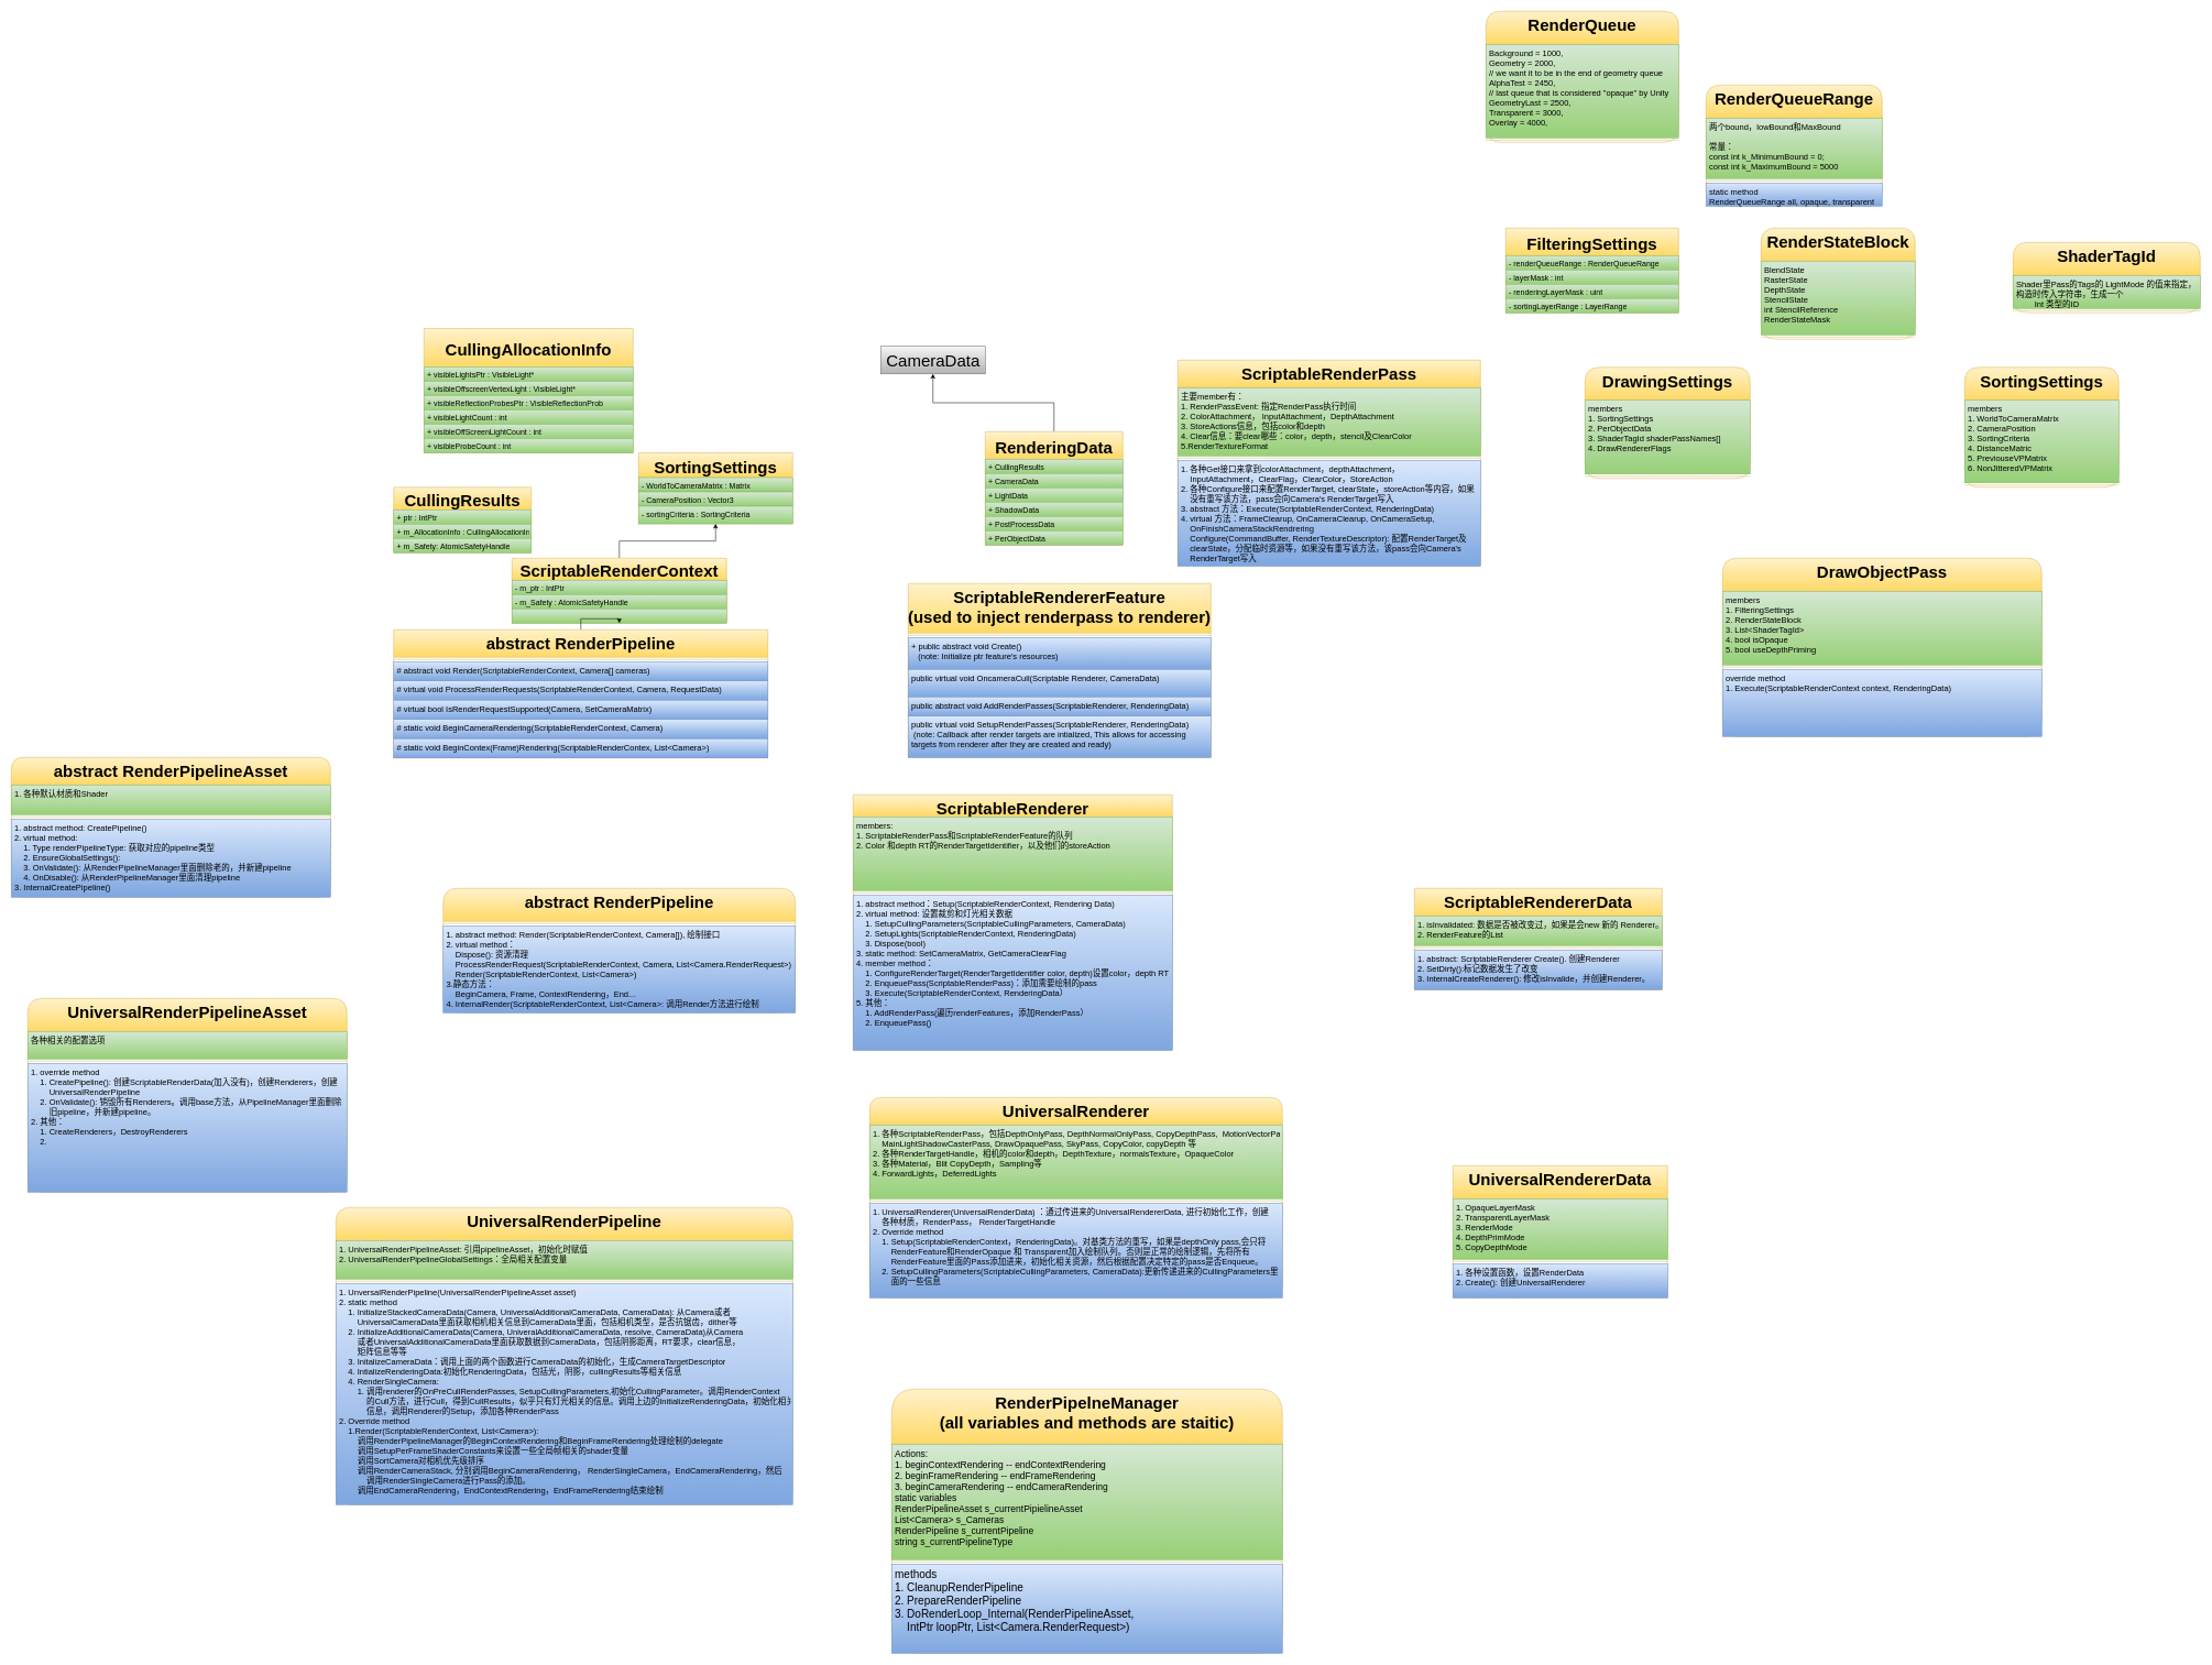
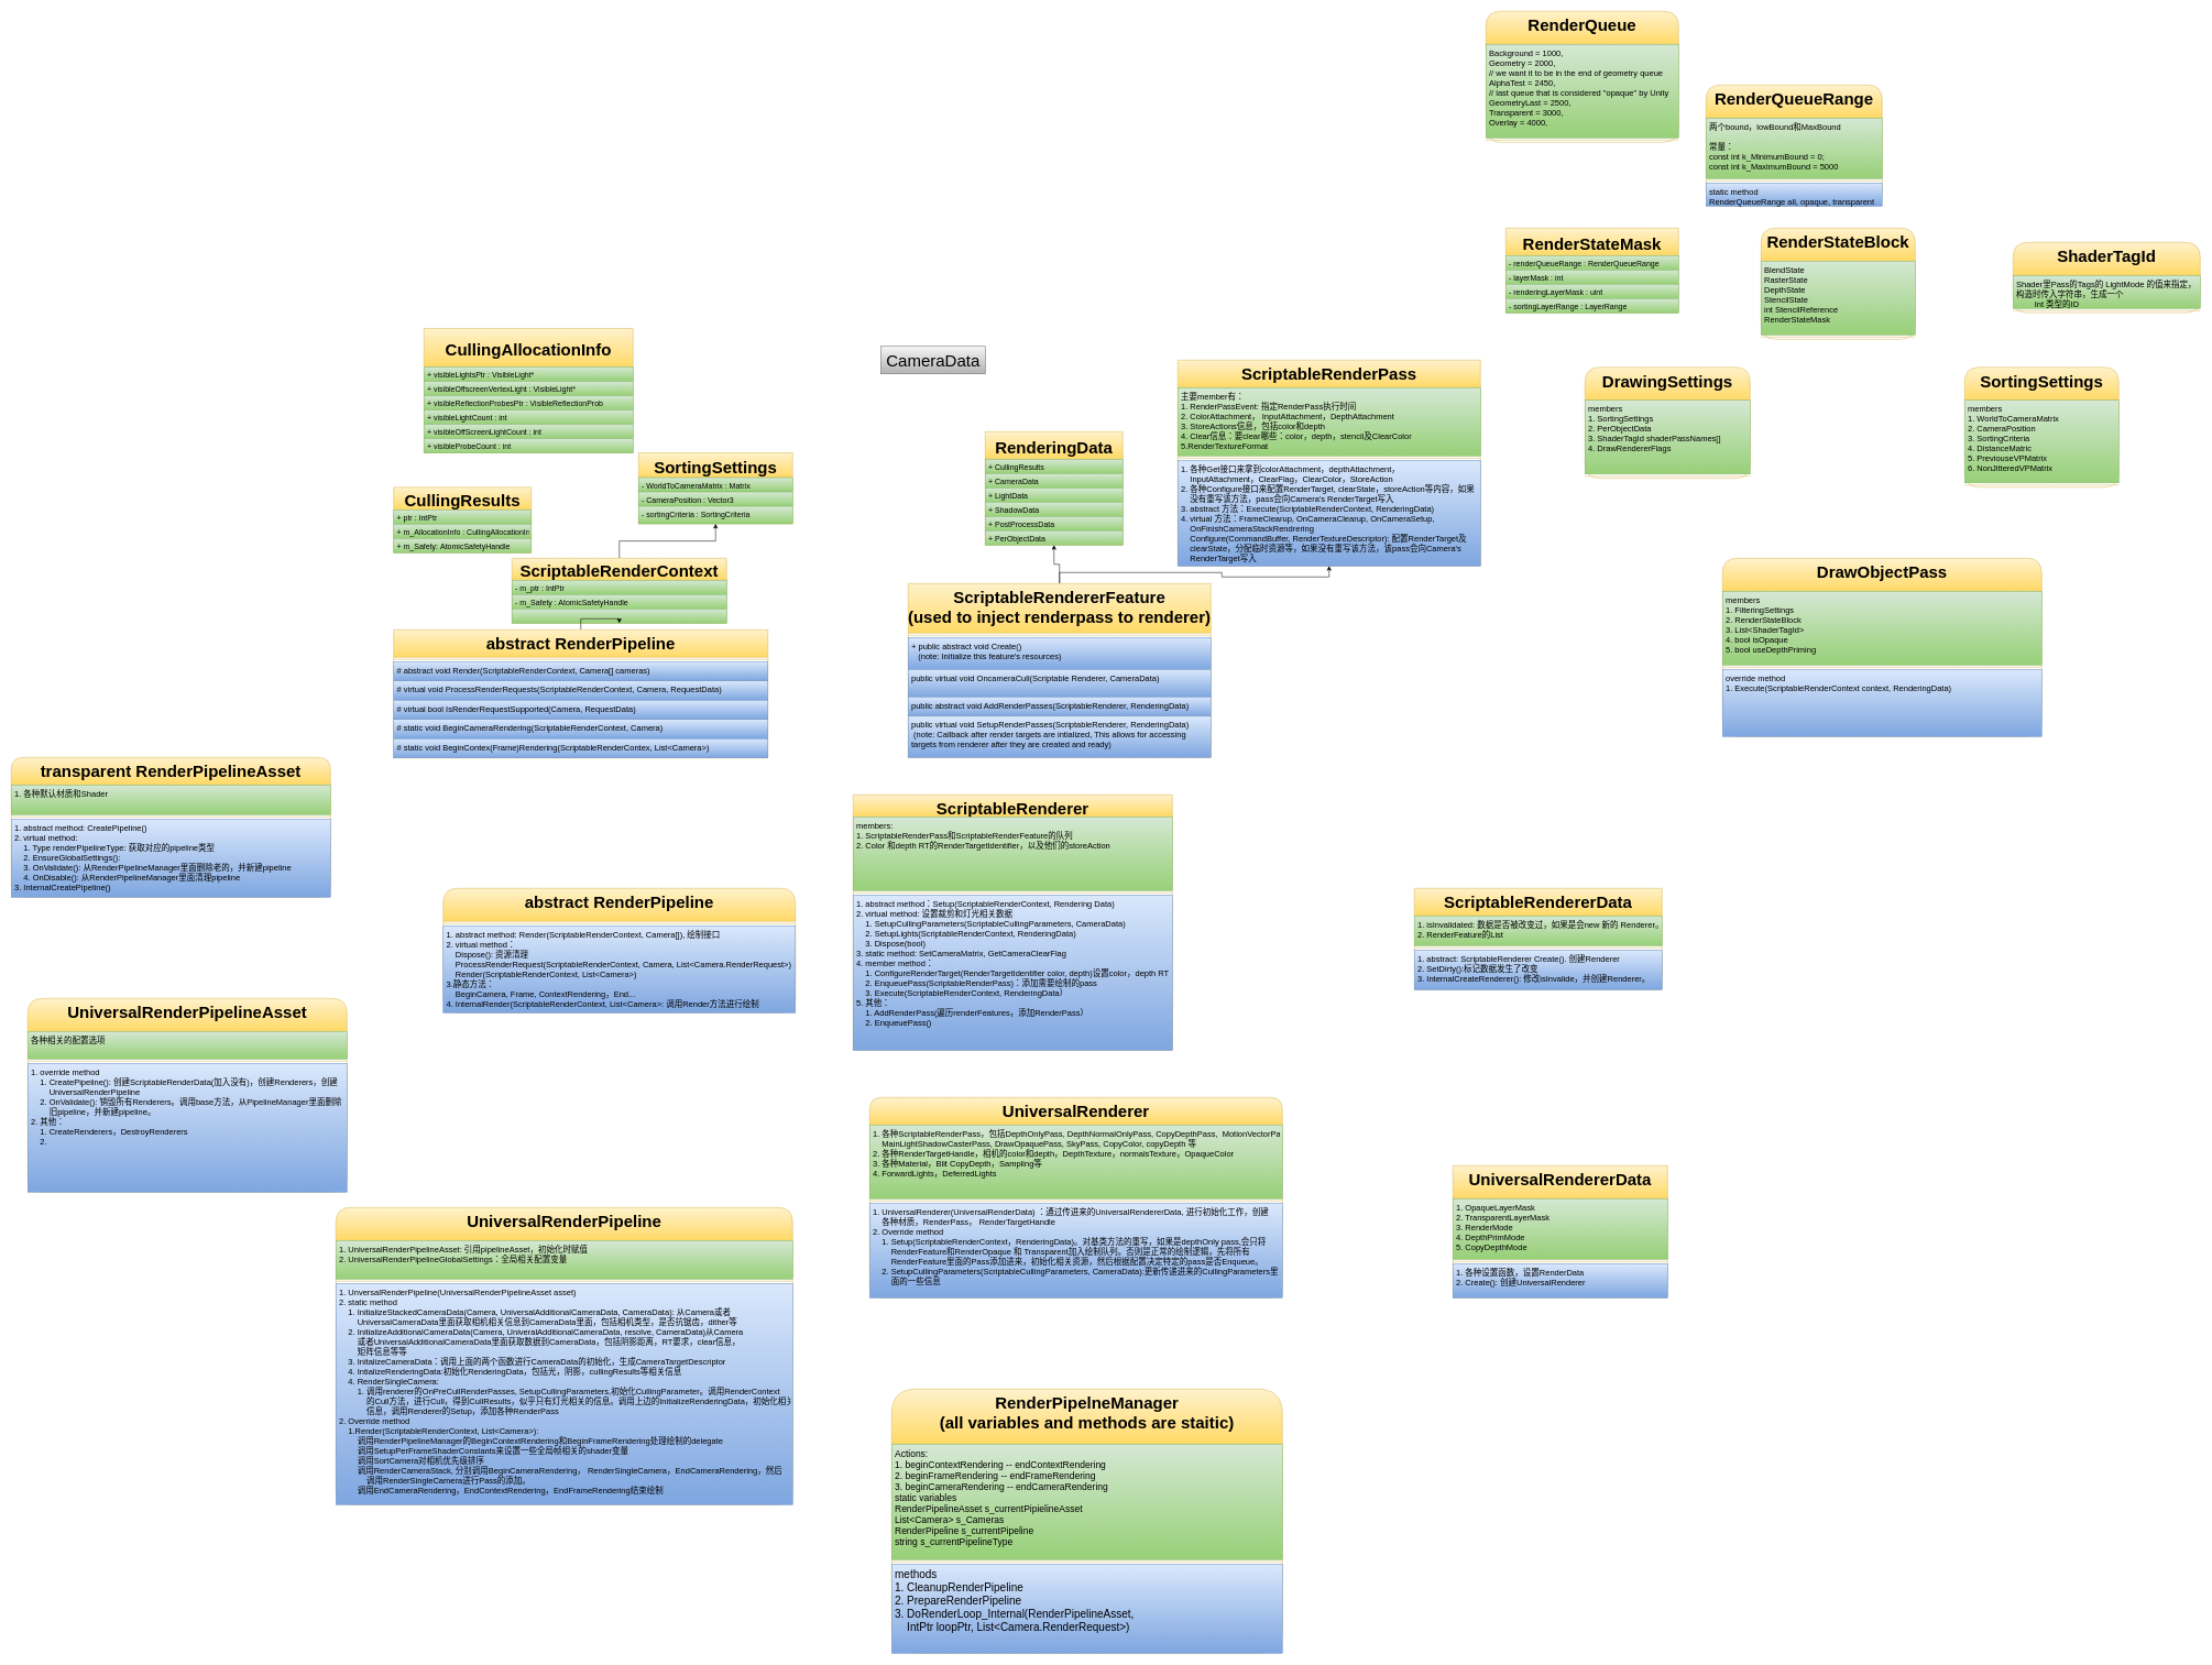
- <mxCell id="17" value="FilteringSettings" style="swimlane;fontStyle=1;childLayout=stackLayout;horizontal=1;startSize=50;fillColor=#fff2cc;horizontalStack=0;resizeParent=1;resizeParentMax=0;resizeLast=0;collapsible=1;marginBottom=0;fontSize=30;strokeColor=#d6b656;gradientColor=#ffd966;" parent="1" vertex="1"><mxGeometry x="2736" y="414" width="314" height="154" as="geometry" /></mxCell>
+ <mxCell id="17" value="RenderStateMask" style="swimlane;fontStyle=1;childLayout=stackLayout;horizontal=1;startSize=50;fillColor=#fff2cc;horizontalStack=0;resizeParent=1;resizeParentMax=0;resizeLast=0;collapsible=1;marginBottom=0;fontSize=30;strokeColor=#d6b656;gradientColor=#ffd966;" parent="1" vertex="1"><mxGeometry x="2736" y="414" width="314" height="154" as="geometry" /></mxCell>
- <mxCell id="44" style="edgeStyle=orthogonalEdgeStyle;rounded=0;orthogonalLoop=1;jettySize=auto;html=1;fontSize=15;" parent="1" source="45" target="43" edge="1"><mxGeometry relative="1" as="geometry" /></mxCell>
+ <mxCell id="35" style="edgeStyle=orthogonalEdgeStyle;rounded=0;orthogonalLoop=1;jettySize=auto;html=1;fontSize=15;" parent="1" source="37" target="45" edge="1"><mxGeometry relative="1" as="geometry" /></mxCell>
+ <mxCell id="36" style="edgeStyle=orthogonalEdgeStyle;rounded=0;orthogonalLoop=1;jettySize=auto;html=1;" parent="1" source="37" target="52" edge="1"><mxGeometry relative="1" as="geometry" /></mxCell>
- <mxCell id="39" value="+ public abstract void Create()&#10;   (note: Initialize ptr feature's resources)" style="text;strokeColor=#6c8ebf;fillColor=#dae8fc;align=left;verticalAlign=top;spacingLeft=4;spacingRight=4;overflow=hidden;rotatable=0;points=[[0,0.5],[1,0.5]];portConstraint=eastwest;gradientColor=#7ea6e0;fontSize=15;" parent="37" vertex="1"><mxGeometry y="98" width="550" height="58" as="geometry" /></mxCell>
+ <mxCell id="39" value="+ public abstract void Create()&#10;   (note: Initialize this feature's resources)" style="text;strokeColor=#6c8ebf;fillColor=#dae8fc;align=left;verticalAlign=top;spacingLeft=4;spacingRight=4;overflow=hidden;rotatable=0;points=[[0,0.5],[1,0.5]];portConstraint=eastwest;gradientColor=#7ea6e0;fontSize=15;" parent="37" vertex="1"><mxGeometry y="98" width="550" height="58" as="geometry" /></mxCell>
- <mxCell id="32" value="# virtual bool IsRenderRequestSupported(Camera, SetCameraMatrix)" style="text;strokeColor=#6c8ebf;fillColor=#dae8fc;align=left;verticalAlign=top;spacingLeft=4;spacingRight=4;overflow=hidden;rotatable=0;points=[[0,0.5],[1,0.5]];portConstraint=eastwest;gradientColor=#7ea6e0;fontSize=15;" parent="28" vertex="1"><mxGeometry y="128" width="680" height="35" as="geometry" /></mxCell>
+ <mxCell id="32" value="# virtual bool IsRenderRequestSupported(Camera, RequestData)" style="text;strokeColor=#6c8ebf;fillColor=#dae8fc;align=left;verticalAlign=top;spacingLeft=4;spacingRight=4;overflow=hidden;rotatable=0;points=[[0,0.5],[1,0.5]];portConstraint=eastwest;gradientColor=#7ea6e0;fontSize=15;" parent="28" vertex="1"><mxGeometry y="128" width="680" height="35" as="geometry" /></mxCell>
- <mxCell id="72" value="abstract RenderPipelineAsset" style="swimlane;fontStyle=1;align=center;verticalAlign=top;childLayout=stackLayout;horizontal=1;startSize=50;horizontalStack=0;resizeParent=1;resizeParentMax=0;resizeLast=0;collapsible=1;marginBottom=0;fillColor=#fff2cc;gradientColor=#ffd966;strokeColor=#d6b656;fontSize=30;rounded=1;shadow=0;sketch=0;" parent="1" vertex="1"><mxGeometry x="20" y="1376" width="580" height="254" as="geometry" /></mxCell>
+ <mxCell id="72" value="transparent RenderPipelineAsset" style="swimlane;fontStyle=1;align=center;verticalAlign=top;childLayout=stackLayout;horizontal=1;startSize=50;horizontalStack=0;resizeParent=1;resizeParentMax=0;resizeLast=0;collapsible=1;marginBottom=0;fillColor=#fff2cc;gradientColor=#ffd966;strokeColor=#d6b656;fontSize=30;rounded=1;shadow=0;sketch=0;" parent="1" vertex="1"><mxGeometry x="20" y="1376" width="580" height="254" as="geometry" /></mxCell>
